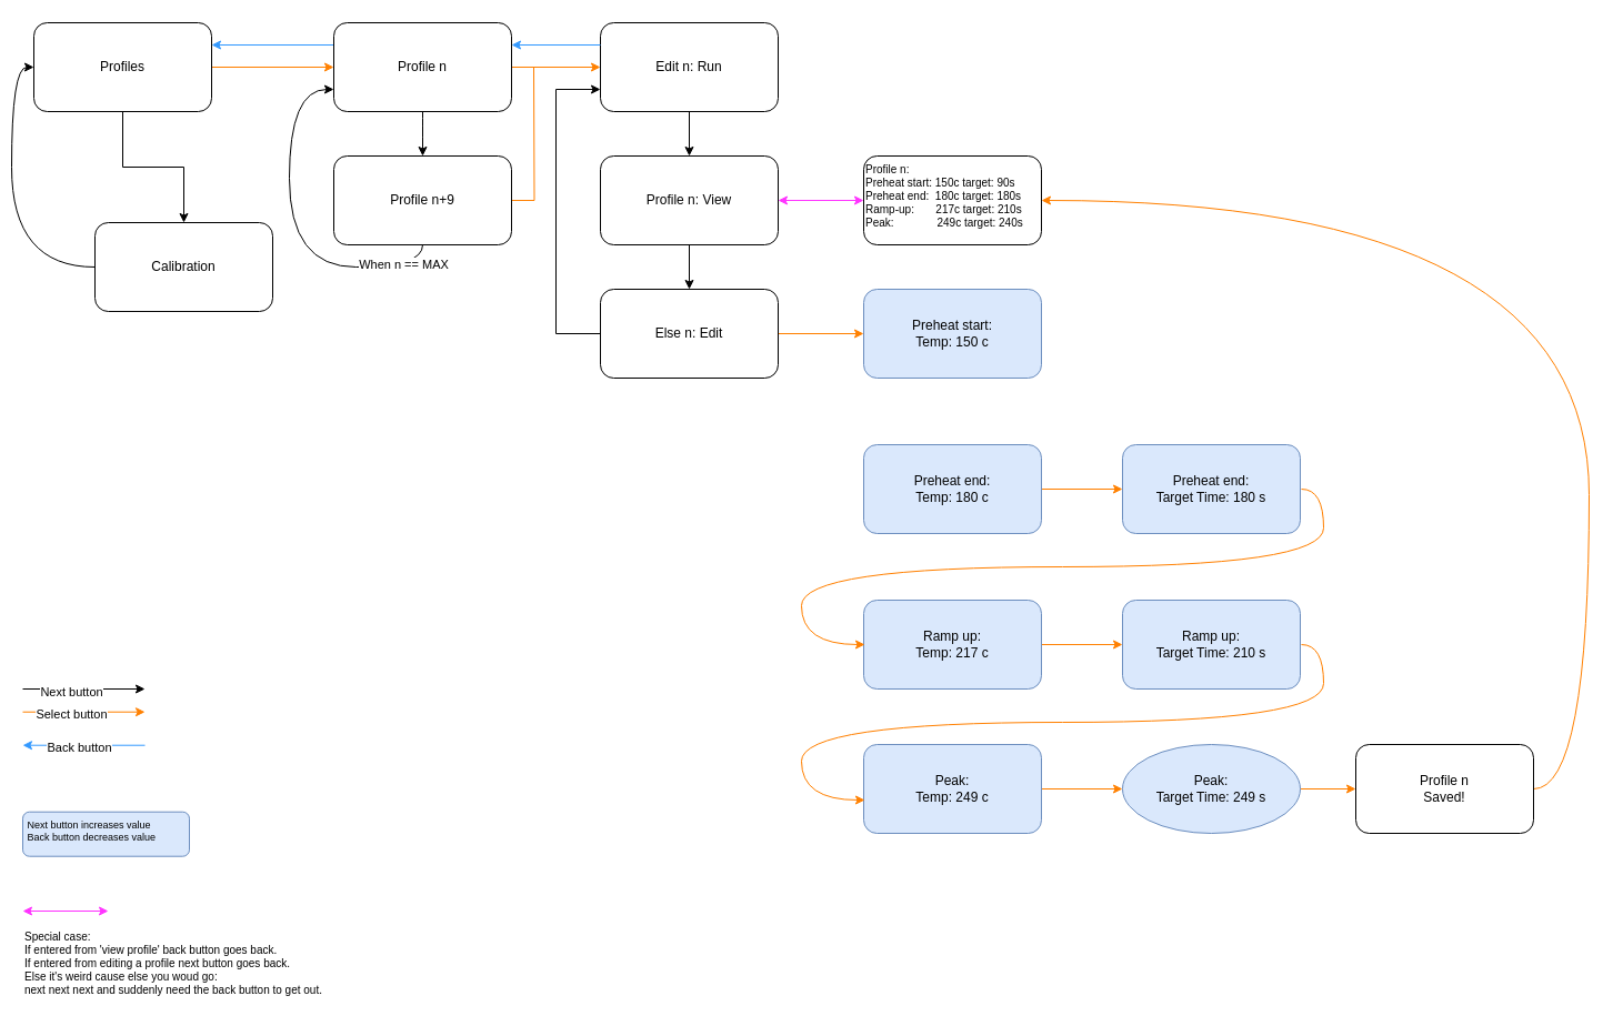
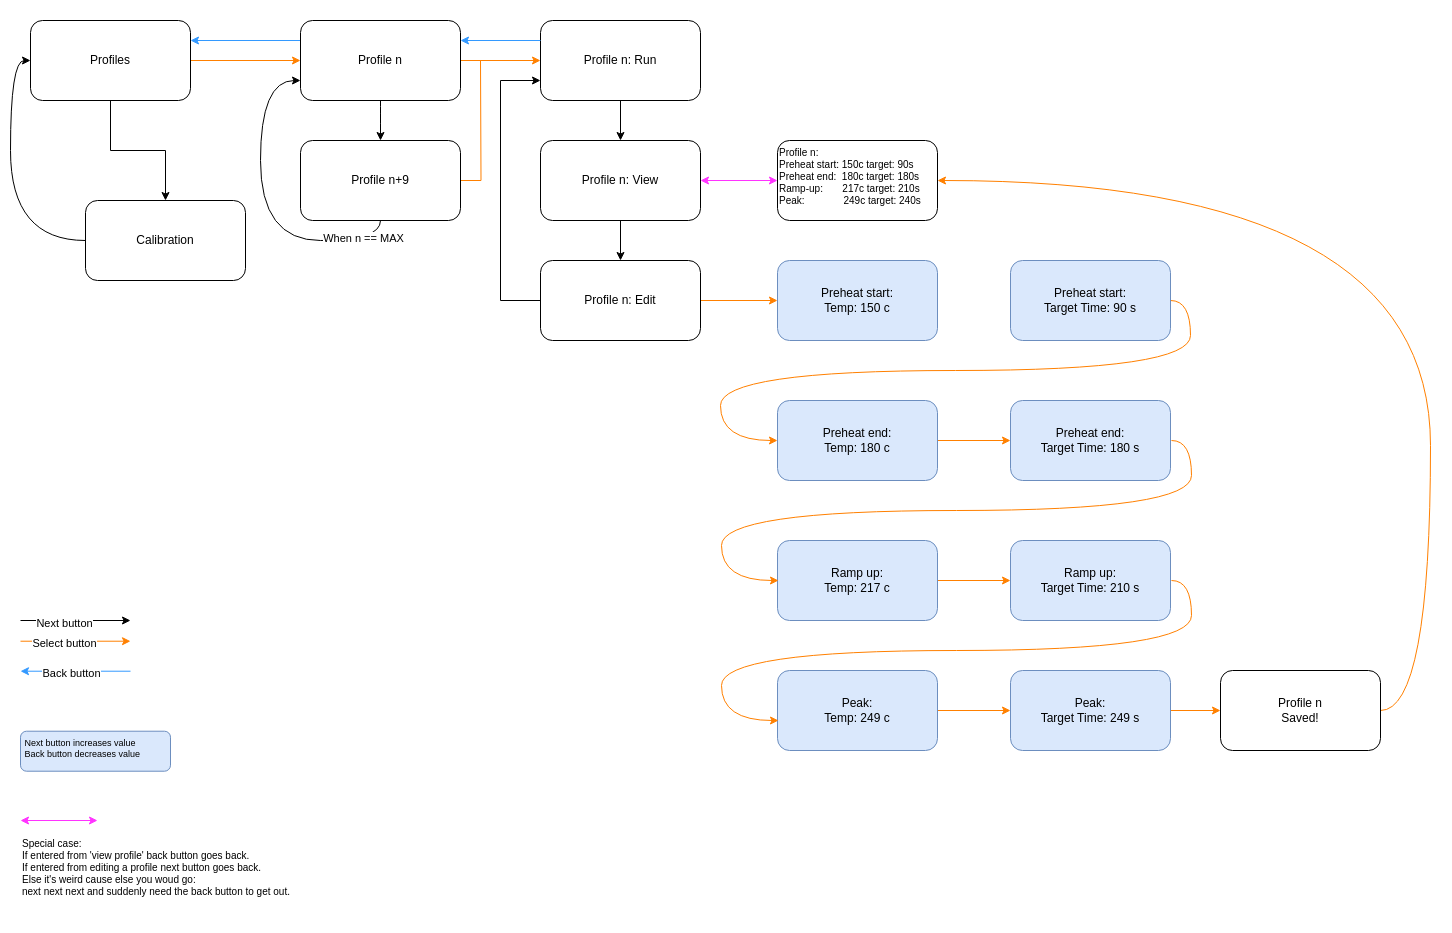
- <mxCell id="8" value="&lt;div align=&quot;left&quot;&gt;Edit n: Run&lt;br&gt;&lt;/div&gt;" style="rounded=1;whiteSpace=wrap;html=1;" vertex="1" parent="1"><mxGeometry x="540" y="20" width="160" height="80" as="geometry" /></mxCell>
+ <mxCell id="8" value="&lt;div align=&quot;left&quot;&gt;Profile n: Run&lt;br&gt;&lt;/div&gt;" style="rounded=1;whiteSpace=wrap;html=1;" vertex="1" parent="1"><mxGeometry x="540" y="20" width="160" height="80" as="geometry" /></mxCell>
- <mxCell id="21" value="Else n: Edit" style="rounded=1;whiteSpace=wrap;html=1;" vertex="1" parent="1"><mxGeometry x="540" y="260" width="160" height="80" as="geometry" /></mxCell>
+ <mxCell id="21" value="Profile n: Edit" style="rounded=1;whiteSpace=wrap;html=1;" vertex="1" parent="1"><mxGeometry x="540" y="260" width="160" height="80" as="geometry" /></mxCell>
+ <mxCell id="26" value="&lt;div&gt;Preheat start:&lt;/div&gt;&lt;div&gt;Target Time: 90 s&lt;br&gt;&lt;/div&gt;" style="rounded=1;whiteSpace=wrap;html=1;fillColor=#dae8fc;strokeColor=#6c8ebf;" vertex="1" parent="1"><mxGeometry x="1010" y="260" width="160" height="80" as="geometry" /></mxCell>
+ <mxCell id="25" style="edgeStyle=orthogonalEdgeStyle;orthogonalLoop=1;jettySize=auto;html=1;exitX=1;exitY=0.5;exitDx=0;exitDy=0;entryX=0;entryY=0.5;entryDx=0;entryDy=0;curved=1;strokeColor=#FF8000;" edge="1" parent="1" source="26" target="28"><mxGeometry relative="1" as="geometry"><Array as="points"><mxPoint x="1190" y="300" /><mxPoint x="1190" y="370" /><mxPoint x="720" y="370" /><mxPoint x="720" y="440" /></Array></mxGeometry></mxCell>
- <mxCell id="37" value="&lt;div&gt;Peak:&lt;/div&gt;&lt;div&gt;Target Time: 249 s&lt;br&gt;&lt;/div&gt;" style="ellipse;whiteSpace=wrap;html=1;fillColor=#dae8fc;strokeColor=#6c8ebf;" vertex="1" parent="1"><mxGeometry x="1010" y="670" width="160" height="80" as="geometry" /></mxCell>
+ <mxCell id="37" value="&lt;div&gt;Peak:&lt;/div&gt;&lt;div&gt;Target Time: 249 s&lt;br&gt;&lt;/div&gt;" style="rounded=1;whiteSpace=wrap;html=1;fillColor=#dae8fc;strokeColor=#6c8ebf;" vertex="1" parent="1"><mxGeometry x="1010" y="670" width="160" height="80" as="geometry" /></mxCell>
